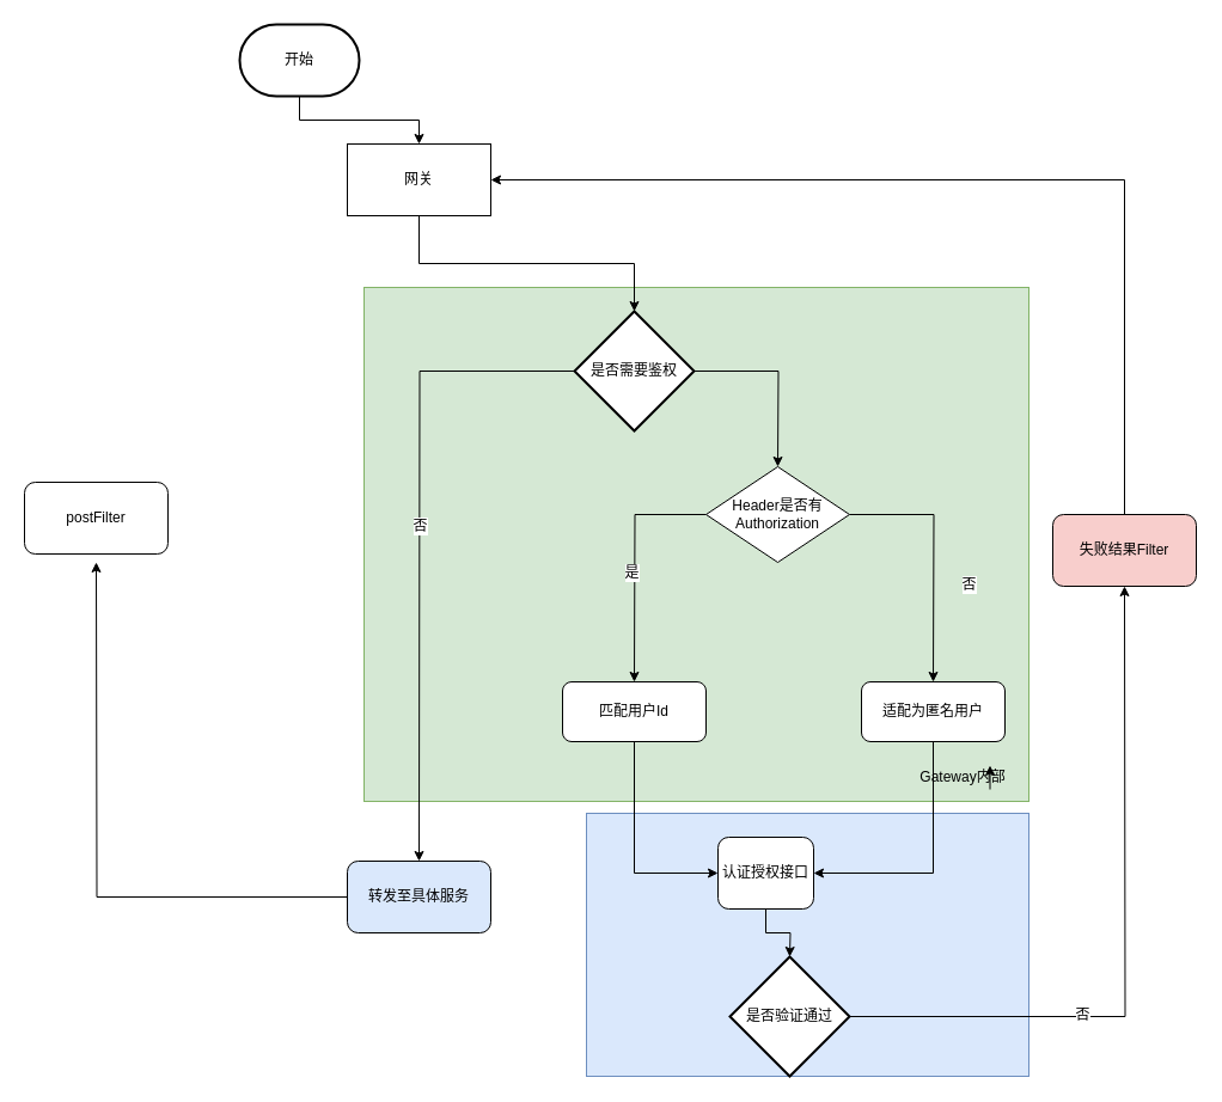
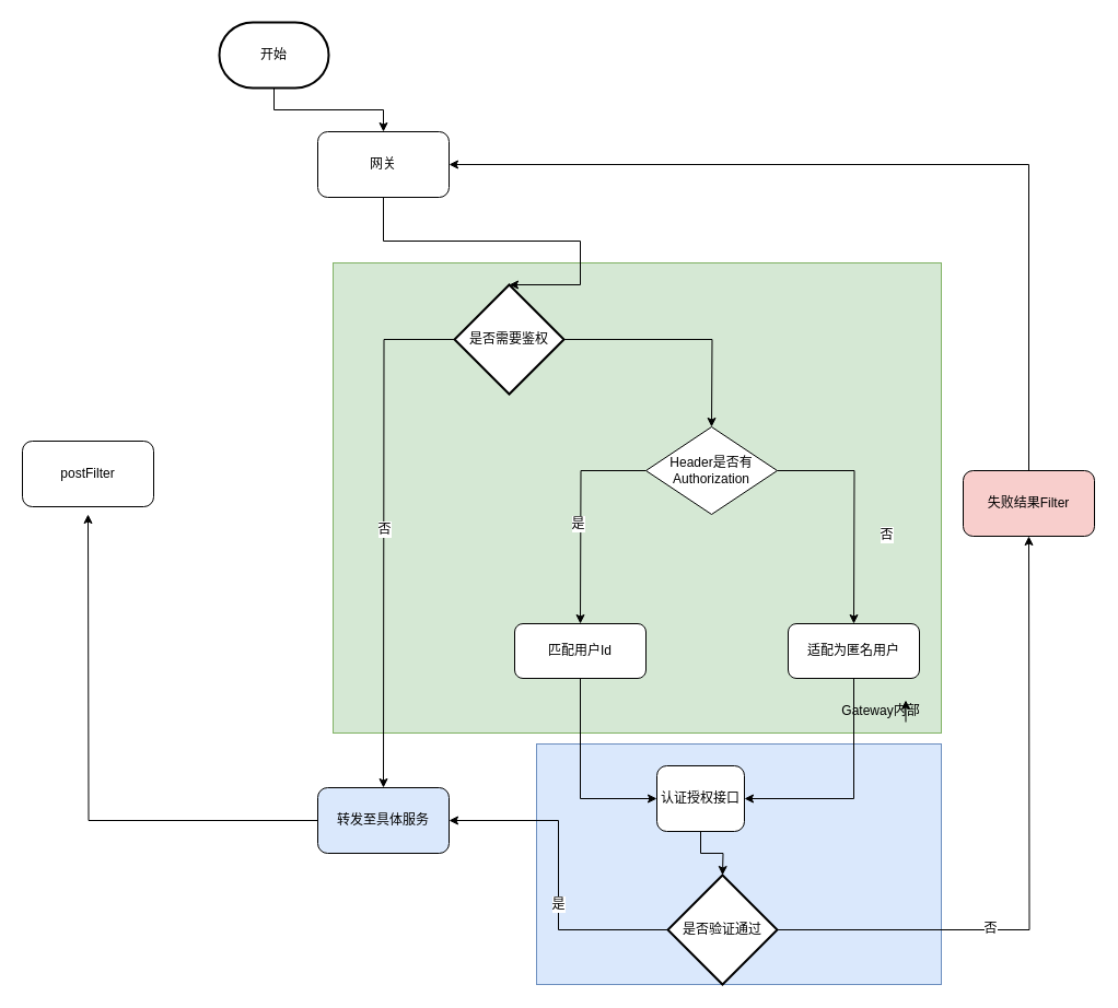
- <mxCell id="7" value="网关" style="whiteSpace=wrap;html=1;rounded=0;" vertex="1" parent="1"><mxGeometry x="290" y="120" width="120" height="60" as="geometry" /></mxCell>
+ <mxCell id="7" value="网关" style="rounded=1;whiteSpace=wrap;html=1;" vertex="1" parent="1"><mxGeometry x="290" y="120" width="120" height="60" as="geometry" /></mxCell>
- <mxCell id="11" value="是否需要鉴权" style="strokeWidth=2;html=1;shape=mxgraph.flowchart.decision;whiteSpace=wrap;" vertex="1" parent="1"><mxGeometry x="480" y="260" width="100" height="100" as="geometry" /></mxCell>
+ <mxCell id="11" value="是否需要鉴权" style="strokeWidth=2;html=1;shape=mxgraph.flowchart.decision;whiteSpace=wrap;" vertex="1" parent="1"><mxGeometry x="415" y="260" width="100" height="100" as="geometry" /></mxCell>
+ <mxCell id="27" style="edgeStyle=orthogonalEdgeStyle;rounded=0;orthogonalLoop=1;jettySize=auto;html=1;exitX=0;exitY=0.5;exitDx=0;exitDy=0;exitPerimeter=0;entryX=1;entryY=0.5;entryDx=0;entryDy=0;" edge="1" parent="1" source="31" target="18"><mxGeometry relative="1" as="geometry" /></mxCell>
+ <mxCell id="28" value="是" style="text;html=1;resizable=0;points=[];align=center;verticalAlign=middle;labelBackgroundColor=#ffffff;" vertex="1" connectable="0" parent="27"><mxGeometry x="-0.333" y="-24" relative="1" as="geometry"><mxPoint x="-25" y="-24" as="offset" /></mxGeometry></mxCell>
